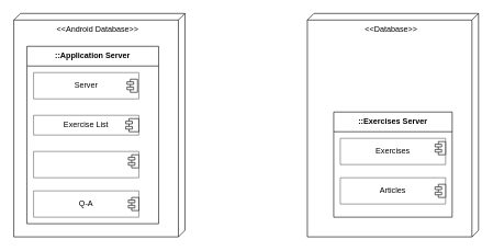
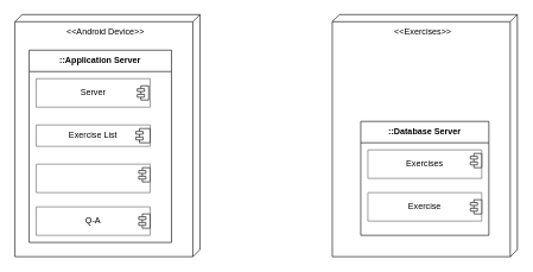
- <mxCell id="10" value="&amp;lt;&amp;lt;Android Database&amp;gt;&amp;gt;" style="verticalAlign=top;align=center;shape=cube;size=10;direction=south;fontStyle=0;html=1;boundedLbl=1;spacingLeft=5;whiteSpace=wrap;" parent="1" vertex="1"><mxGeometry x="20" y="20" width="260" height="340" as="geometry" /></mxCell>
+ <mxCell id="10" value="&amp;lt;&amp;lt;Android Device&amp;gt;&amp;gt;" style="verticalAlign=top;align=center;shape=cube;size=10;direction=south;fontStyle=0;html=1;boundedLbl=1;spacingLeft=5;whiteSpace=wrap;" parent="1" vertex="1"><mxGeometry x="20" y="20" width="260" height="340" as="geometry" /></mxCell>
- <mxCell id="2" value="&amp;lt;&amp;lt;Database&amp;gt;&amp;gt;" style="verticalAlign=top;align=center;shape=cube;size=10;direction=south;fontStyle=0;html=1;boundedLbl=1;spacingLeft=5;whiteSpace=wrap;" parent="1" vertex="1"><mxGeometry x="466" y="20" width="260" height="340" as="geometry" /></mxCell>
+ <mxCell id="2" value="&amp;lt;&amp;lt;Exercises&amp;gt;&amp;gt;" style="verticalAlign=top;align=center;shape=cube;size=10;direction=south;fontStyle=0;html=1;boundedLbl=1;spacingLeft=5;whiteSpace=wrap;" parent="1" vertex="1"><mxGeometry x="466" y="20" width="260" height="340" as="geometry" /></mxCell>
- <mxCell id="9" value="::Exercises Server" style="swimlane;fontStyle=1;align=center;horizontal=1;startSize=30;collapsible=0;html=1;whiteSpace=wrap;" parent="1" vertex="1"><mxGeometry x="506" y="170" width="180" height="160" as="geometry" /></mxCell>
+ <mxCell id="9" value="::Database Server" style="swimlane;fontStyle=1;align=center;horizontal=1;startSize=30;collapsible=0;html=1;whiteSpace=wrap;" parent="1" vertex="1"><mxGeometry x="506" y="170" width="180" height="160" as="geometry" /></mxCell>
- <mxCell id="5" value="Articles" style="text;html=1;strokeColor=none;fillColor=none;align=center;verticalAlign=middle;whiteSpace=wrap;rounded=0;" parent="4" vertex="1"><mxGeometry width="160" height="40" as="geometry" /></mxCell>
+ <mxCell id="5" value="Exercise" style="text;html=1;strokeColor=none;fillColor=none;align=center;verticalAlign=middle;whiteSpace=wrap;rounded=0;" parent="4" vertex="1"><mxGeometry width="160" height="40" as="geometry" /></mxCell>
